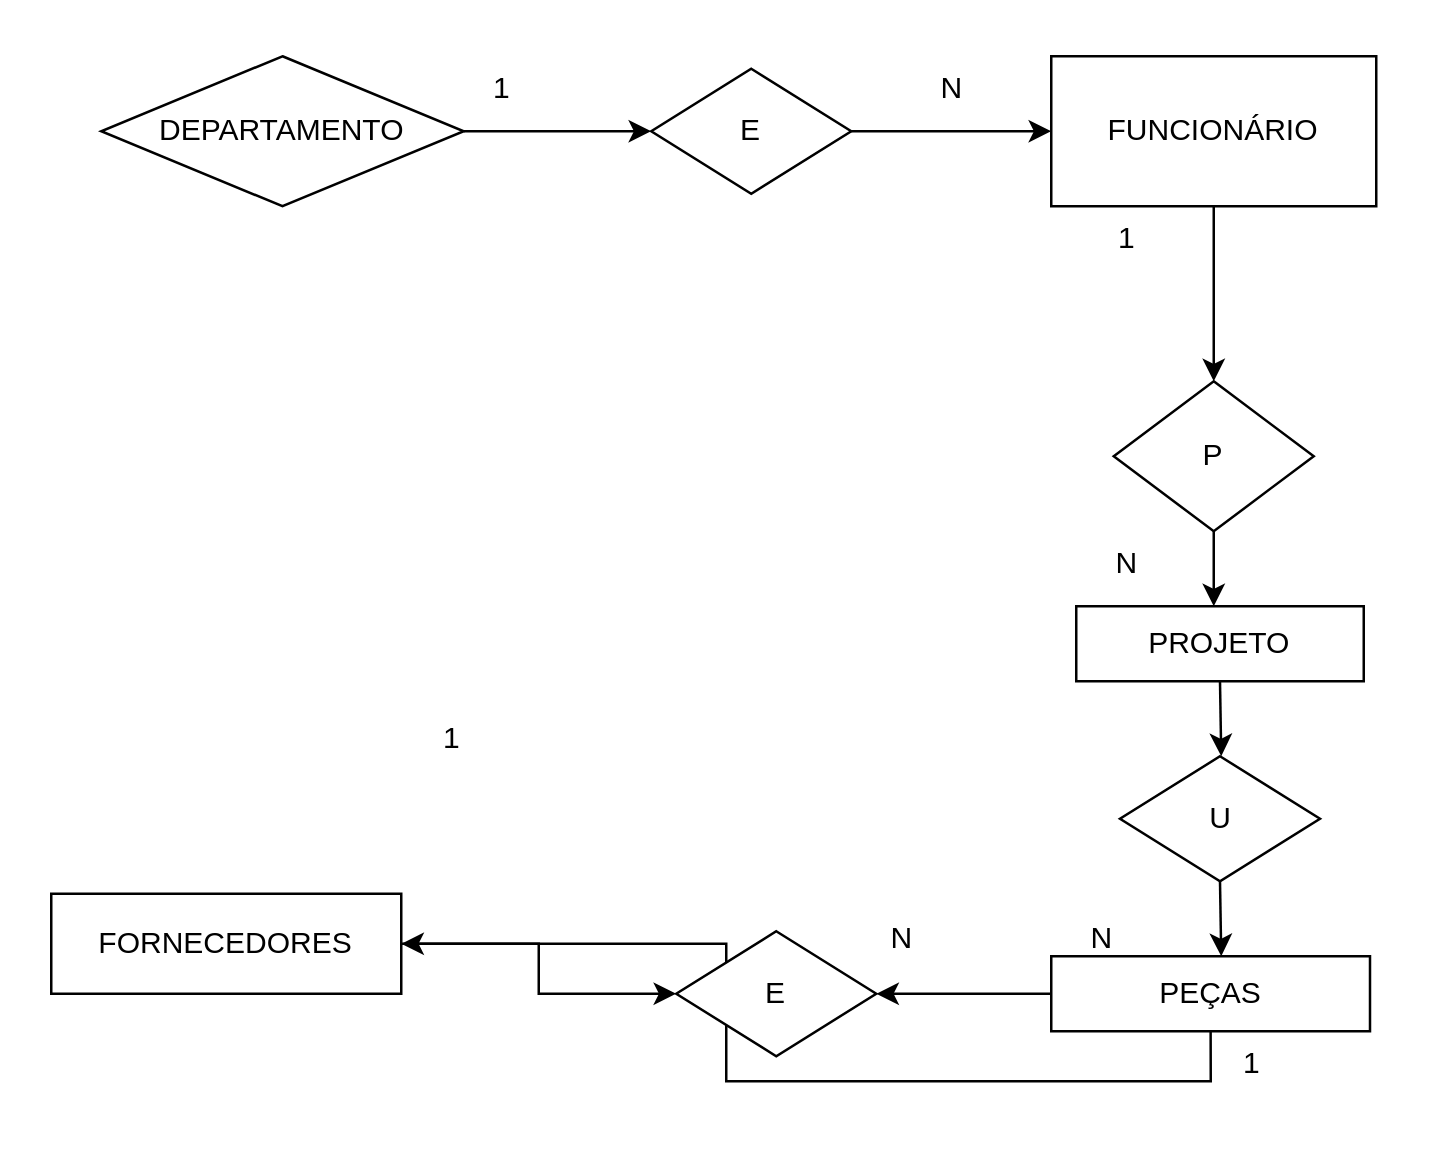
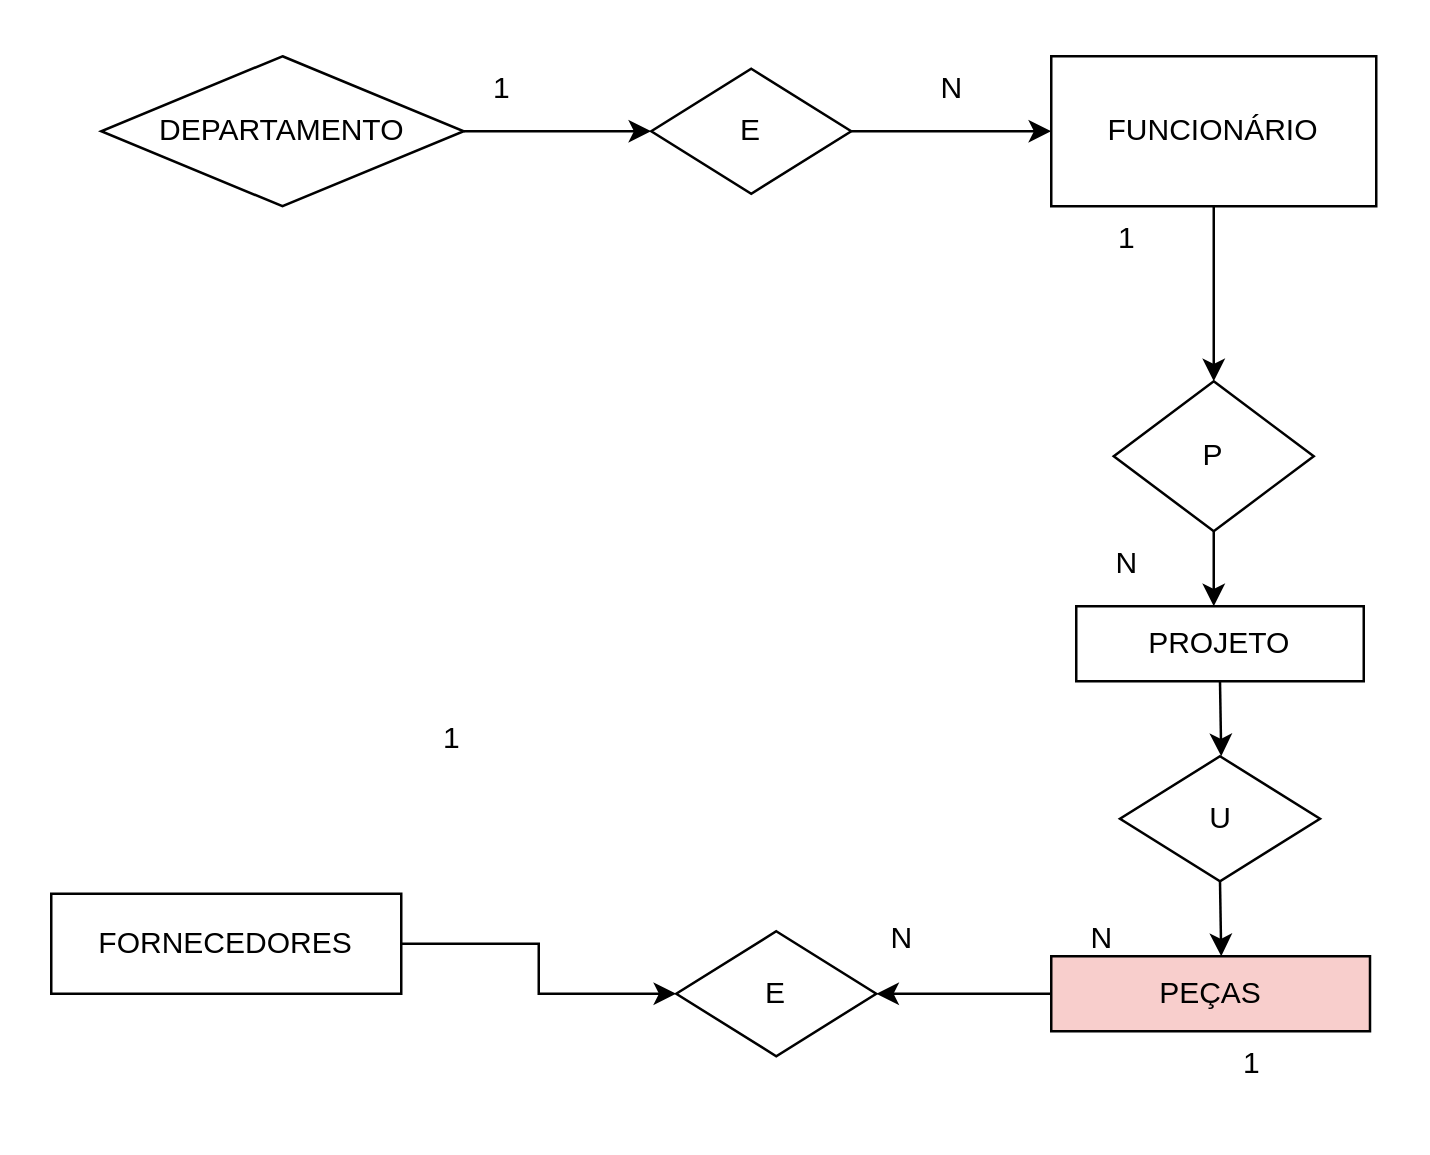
- <mxCell id="19" value="PEÇAS" style="rounded=0;whiteSpace=wrap;html=1;" vertex="1" parent="1"><mxGeometry x="420" y="382" width="127.5" height="30" as="geometry" /></mxCell>
+ <mxCell id="19" value="PEÇAS" style="rounded=0;whiteSpace=wrap;html=1;fillColor=#f8cecc;" vertex="1" parent="1"><mxGeometry x="420" y="382" width="127.5" height="30" as="geometry" /></mxCell>
- <mxCell id="17" style="edgeStyle=orthogonalEdgeStyle;rounded=0;orthogonalLoop=1;jettySize=auto;html=1;exitX=0.5;exitY=1;exitDx=0;exitDy=0;" edge="1" parent="1" source="19" target="21"><mxGeometry relative="1" as="geometry"><mxPoint x="80" y="292" as="targetPoint" /></mxGeometry></mxCell>
